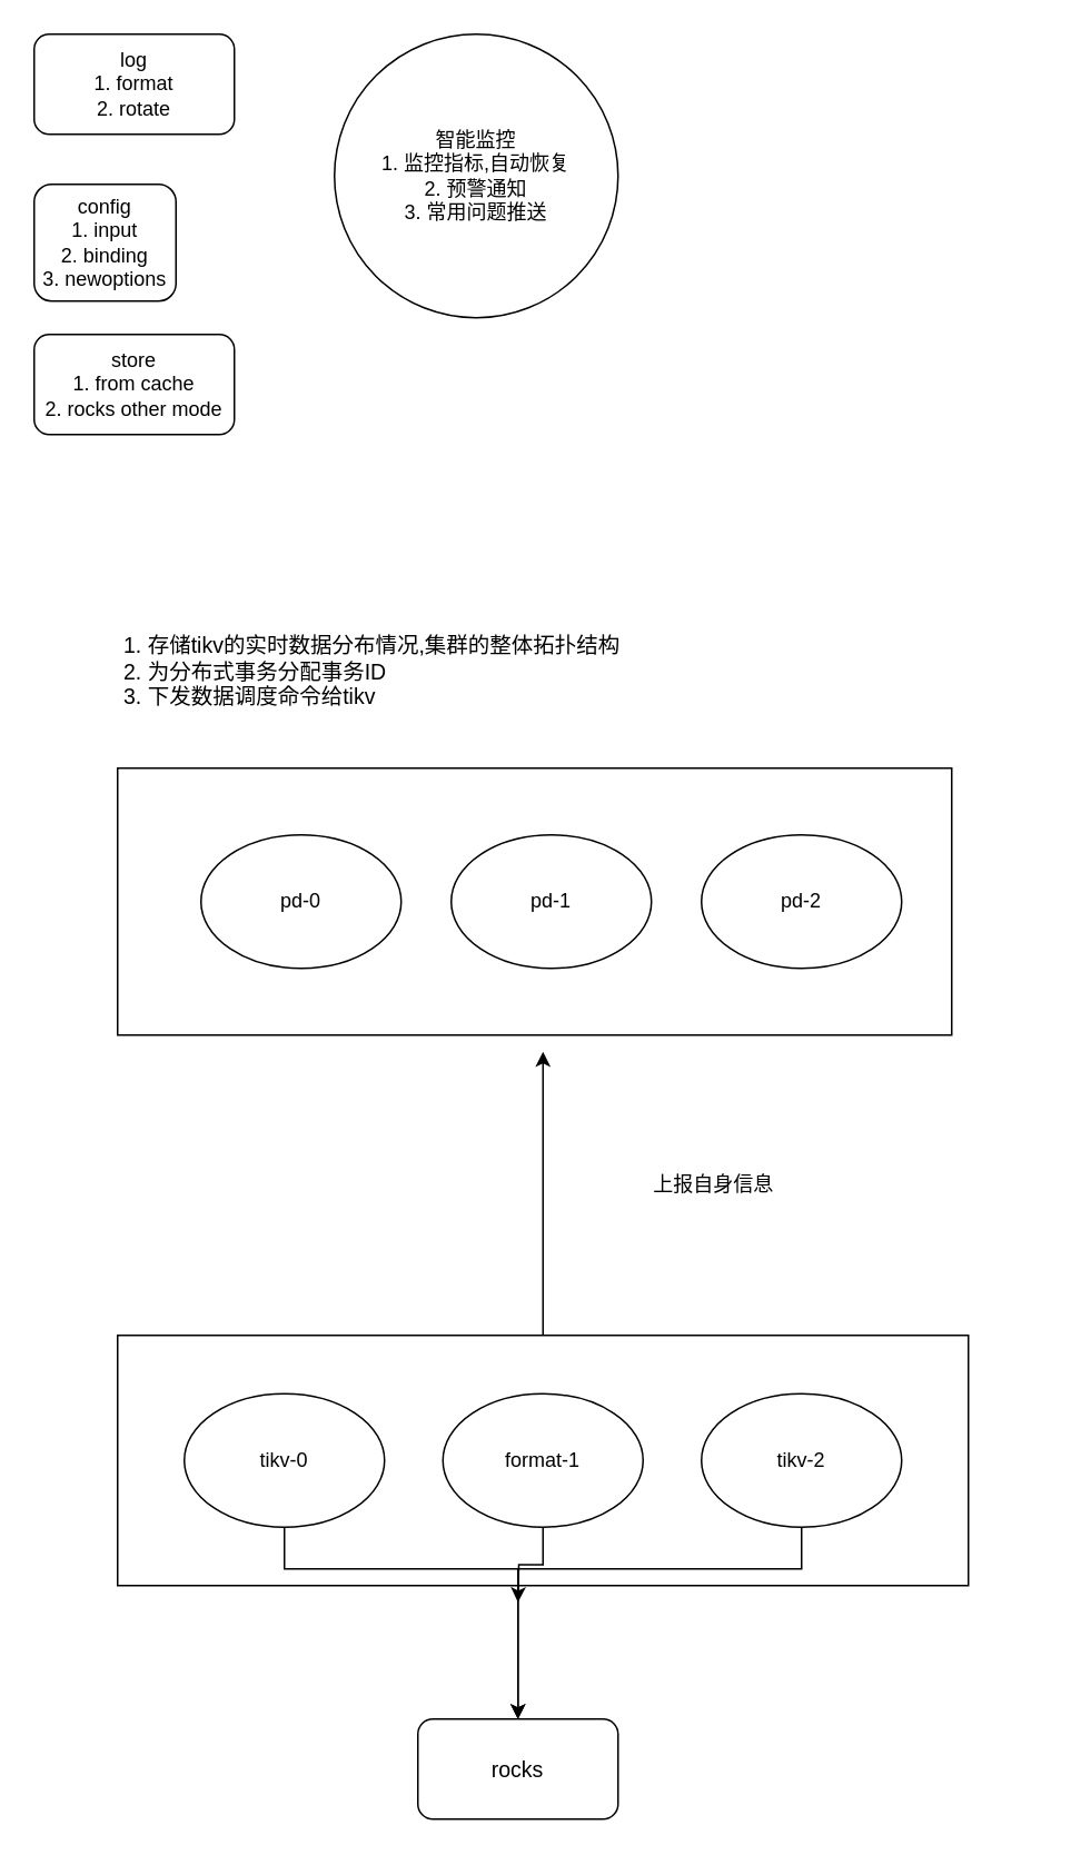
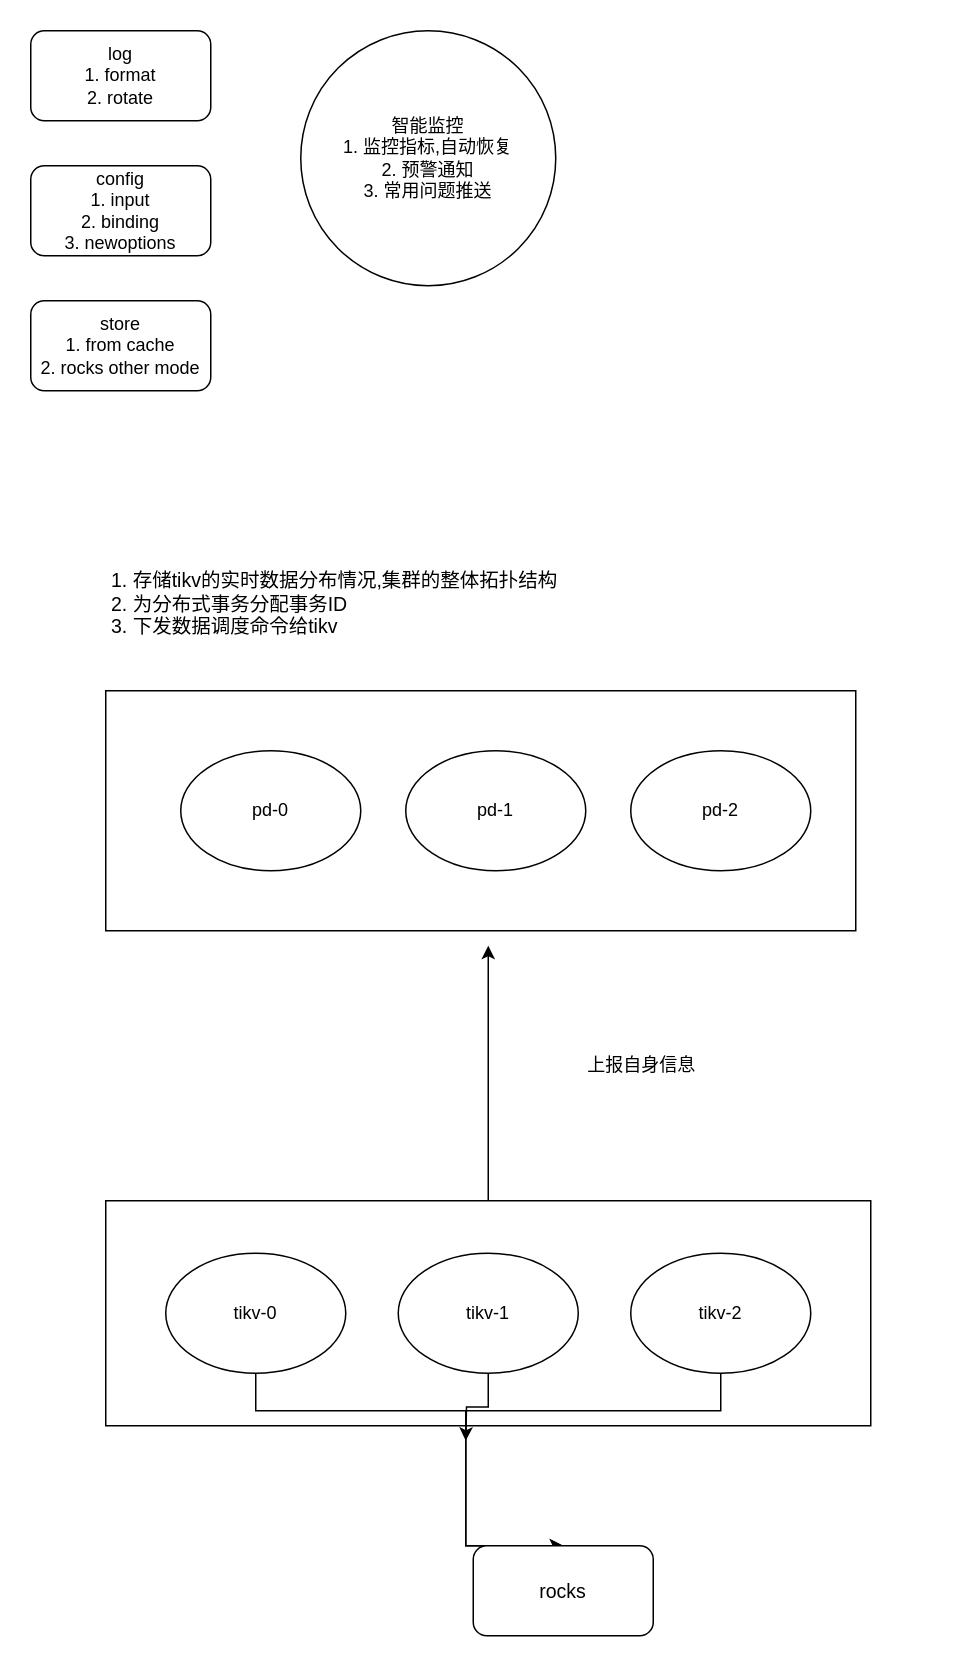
- <mxCell id="3" value="config&lt;br&gt;1. input&lt;br&gt;2. binding&lt;br&gt;3. newoptions" style="rounded=1;whiteSpace=wrap;html=1;" parent="1" vertex="1"><mxGeometry x="20" y="110" width="85" height="70" as="geometry" /></mxCell>
+ <mxCell id="3" value="config&lt;br&gt;1. input&lt;br&gt;2. binding&lt;br&gt;3. newoptions" style="rounded=1;whiteSpace=wrap;html=1;" parent="1" vertex="1"><mxGeometry x="20" y="110" width="120" height="60" as="geometry" /></mxCell>
- <mxCell id="15" value="format-1" style="ellipse;whiteSpace=wrap;html=1;" vertex="1" parent="1"><mxGeometry x="265" y="835" width="120" height="80" as="geometry" /></mxCell>
+ <mxCell id="15" value="tikv-1" style="ellipse;whiteSpace=wrap;html=1;" vertex="1" parent="1"><mxGeometry x="265" y="835" width="120" height="80" as="geometry" /></mxCell>
- <mxCell id="20" value="rocks" style="rounded=1;whiteSpace=wrap;html=1;fontSize=13;align=center;verticalAlign=middle;" vertex="1" parent="1"><mxGeometry x="250" y="1030" width="120" height="60" as="geometry" /></mxCell>
+ <mxCell id="20" value="rocks" style="rounded=1;whiteSpace=wrap;html=1;fontSize=13;align=center;verticalAlign=middle;" vertex="1" parent="1"><mxGeometry x="315" y="1030" width="120" height="60" as="geometry" /></mxCell>
